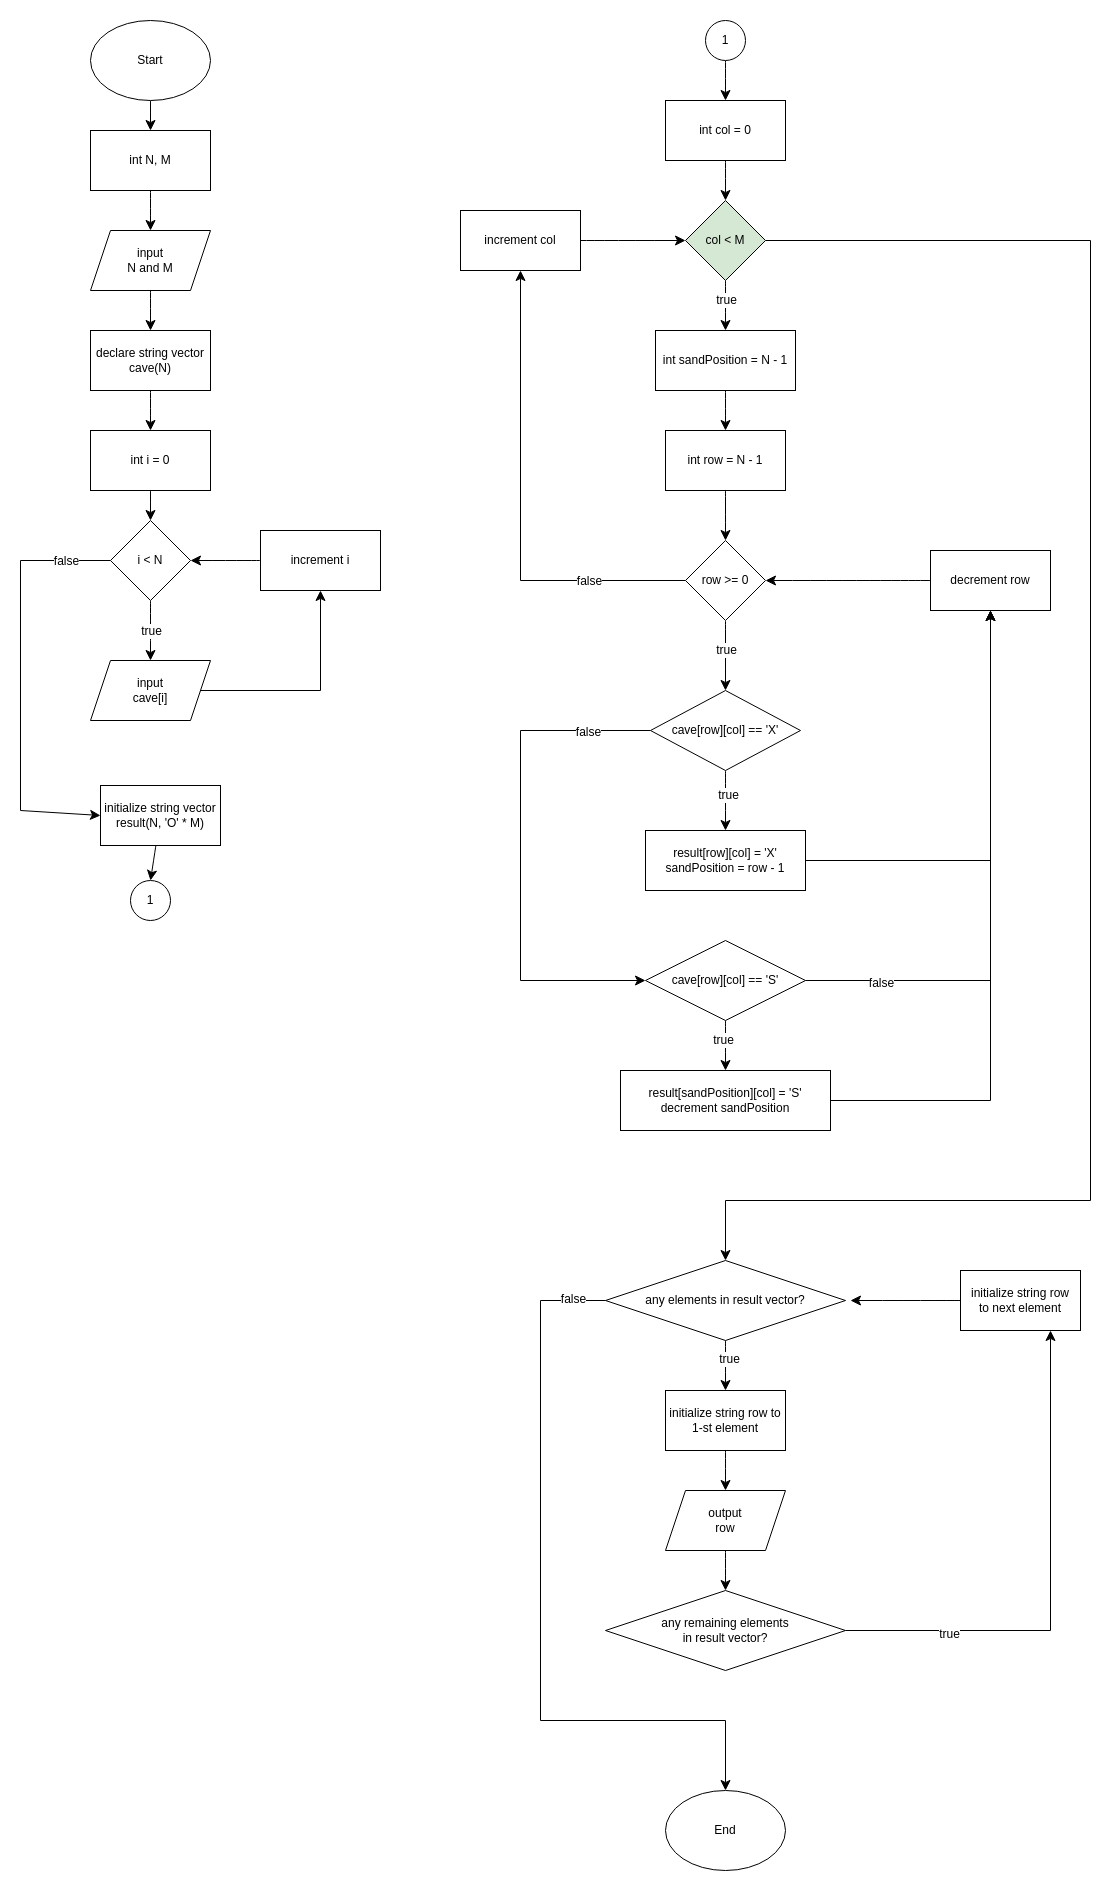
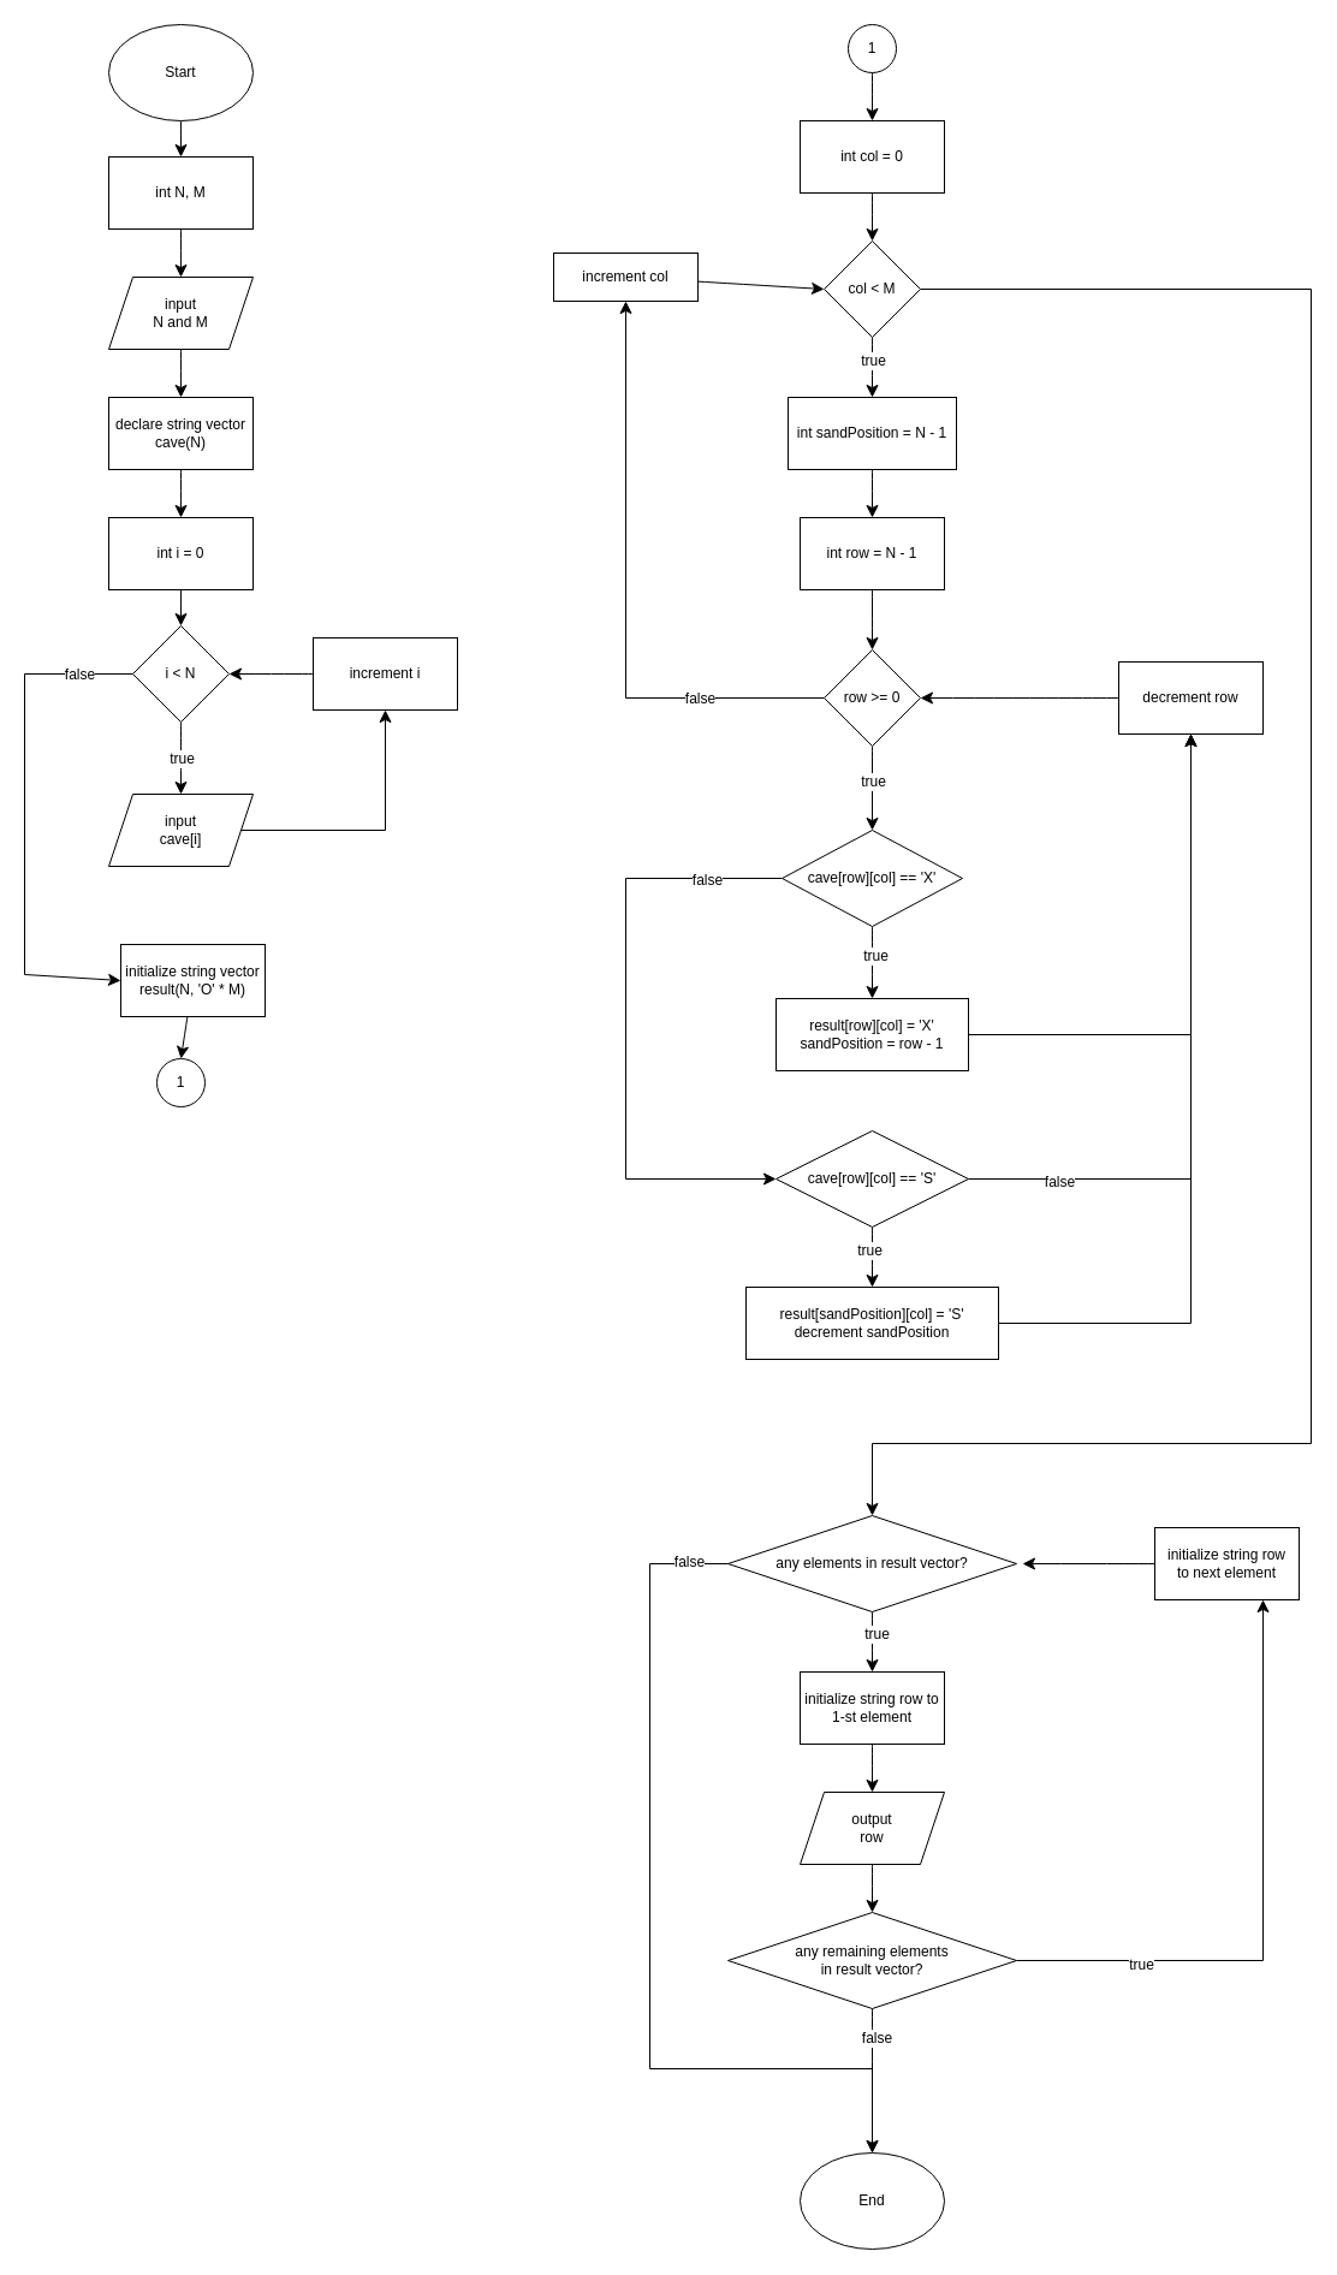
- <mxCell id="65" value="increment col" style="rounded=0;whiteSpace=wrap;html=1;" vertex="1" parent="1"><mxGeometry x="460" y="210" width="120" height="60" as="geometry" /></mxCell>
+ <mxCell id="65" value="increment col" style="rounded=0;whiteSpace=wrap;html=1;" vertex="1" parent="1"><mxGeometry x="460" y="210" width="120" height="40" as="geometry" /></mxCell>
- <mxCell id="28" value="col &amp;lt; M" style="rhombus;whiteSpace=wrap;html=1;fillColor=#d5e8d4;" vertex="1" parent="1"><mxGeometry x="685" y="200" width="80" height="80" as="geometry" /></mxCell>
+ <mxCell id="28" value="col &amp;lt; M" style="rhombus;whiteSpace=wrap;html=1;" vertex="1" parent="1"><mxGeometry x="685" y="200" width="80" height="80" as="geometry" /></mxCell>
+ <mxCell id="72" value="" style="edgeStyle=none;curved=1;rounded=0;orthogonalLoop=1;jettySize=auto;html=1;fontSize=12;startSize=8;endSize=8;" edge="1" parent="1" source="74" target="77"><mxGeometry relative="1" as="geometry" /></mxCell>
+ <mxCell id="73" value="false" style="edgeLabel;html=1;align=center;verticalAlign=middle;resizable=0;points=[];fontSize=12;" vertex="1" connectable="0" parent="72"><mxGeometry x="-0.581" y="3" relative="1" as="geometry"><mxPoint y="-1" as="offset" /></mxGeometry></mxCell>
